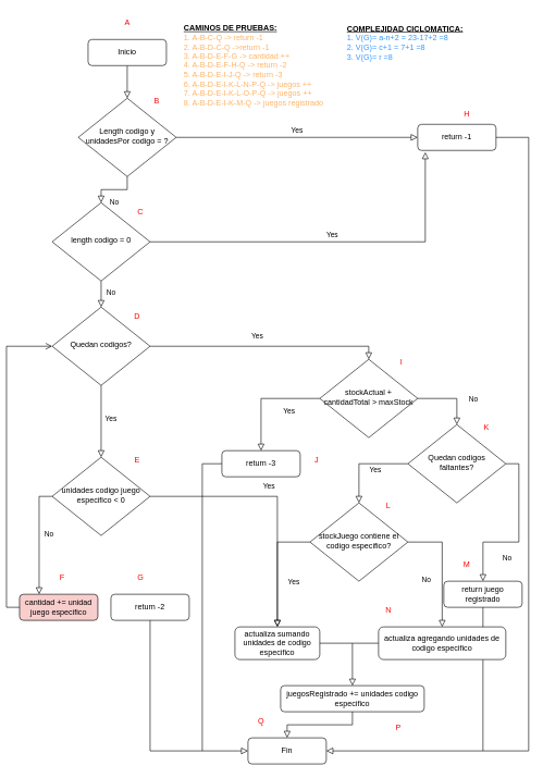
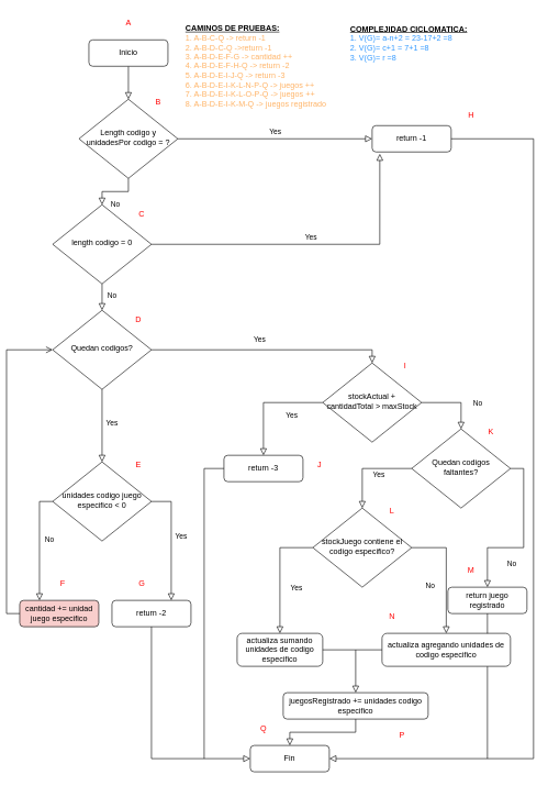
- <mxCell id="7" value="return -1" style="rounded=1;whiteSpace=wrap;html=1;fontSize=12;glass=0;strokeWidth=1;shadow=0;" parent="1" vertex="1"><mxGeometry x="630" y="190" width="120" height="40" as="geometry" /></mxCell>
+ <mxCell id="7" value="return -1" style="rounded=1;whiteSpace=wrap;html=1;fontSize=12;glass=0;strokeWidth=1;shadow=0;" parent="1" vertex="1"><mxGeometry x="555" y="190" width="120" height="40" as="geometry" /></mxCell>
- <mxCell id="18" value="Yes" style="rounded=0;html=1;jettySize=auto;orthogonalLoop=1;fontSize=11;endArrow=block;endFill=0;endSize=8;strokeWidth=1;shadow=0;labelBackgroundColor=none;edgeStyle=orthogonalEdgeStyle;exitX=1;exitY=0.5;exitDx=0;exitDy=0;" edge="1" parent="1" source="14" target="32"><mxGeometry x="-0.077" y="15" relative="1" as="geometry"><mxPoint as="offset" /><mxPoint x="195" y="675" as="sourcePoint" /><mxPoint x="195" y="720" as="targetPoint" /></mxGeometry></mxCell>
+ <mxCell id="18" value="Yes" style="rounded=0;html=1;jettySize=auto;orthogonalLoop=1;fontSize=11;endArrow=block;endFill=0;endSize=8;strokeWidth=1;shadow=0;labelBackgroundColor=none;edgeStyle=orthogonalEdgeStyle;exitX=1;exitY=0.5;exitDx=0;exitDy=0;entryX=0.75;entryY=0;entryDx=0;entryDy=0;" edge="1" parent="1" source="14" target="17"><mxGeometry x="-0.077" y="15" relative="1" as="geometry"><mxPoint as="offset" /><mxPoint x="195" y="675" as="sourcePoint" /><mxPoint x="195" y="720" as="targetPoint" /></mxGeometry></mxCell>
